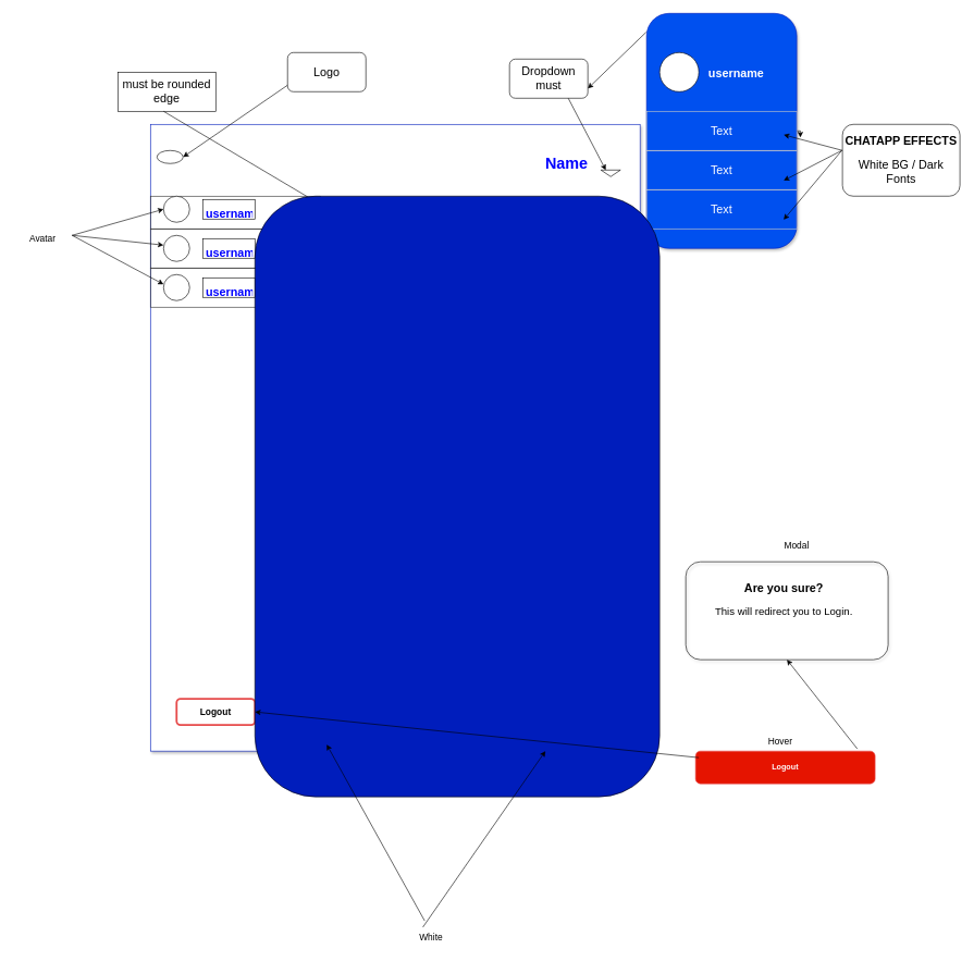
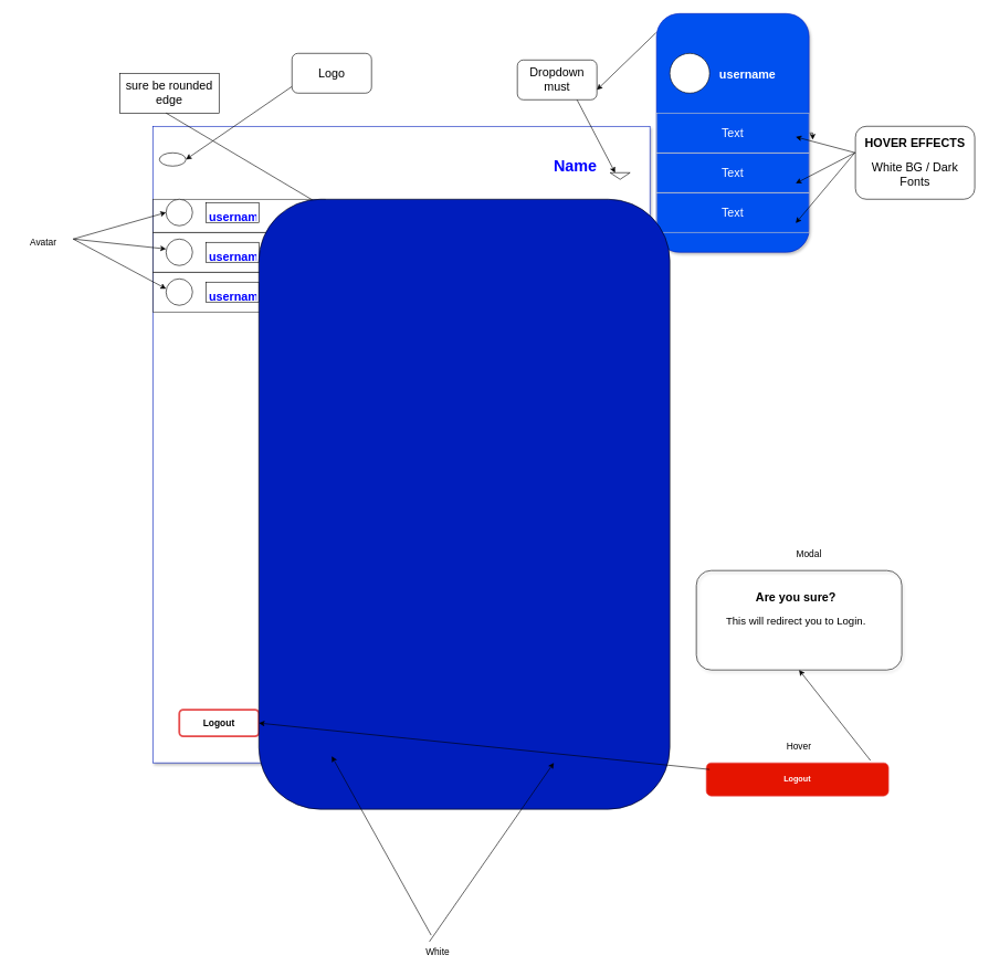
- <mxCell id="16" value="&lt;font style=&quot;font-size: 18px;&quot;&gt;must be rounded edge&lt;/font&gt;" style="rounded=0;whiteSpace=wrap;html=1;strokeColor=default;align=center;verticalAlign=middle;fontFamily=Helvetica;fontSize=12;fontColor=default;fillColor=none;" parent="1" vertex="1"><mxGeometry x="180" y="110" width="150" height="60" as="geometry" /></mxCell>
+ <mxCell id="16" value="&lt;font style=&quot;font-size: 18px;&quot;&gt;sure be rounded edge&lt;/font&gt;" style="rounded=0;whiteSpace=wrap;html=1;strokeColor=default;align=center;verticalAlign=middle;fontFamily=Helvetica;fontSize=12;fontColor=default;fillColor=none;" parent="1" vertex="1"><mxGeometry x="180" y="110" width="150" height="60" as="geometry" /></mxCell>
- <mxCell id="33" value="&lt;b&gt;&lt;font style=&quot;font-size: 18px;&quot;&gt;CHATAPP EFFECTS&lt;br&gt;&lt;/font&gt;&lt;/b&gt;&lt;br&gt;&lt;font style=&quot;font-size: 18px;&quot;&gt;White BG / Dark Fonts&lt;/font&gt;" style="rounded=1;whiteSpace=wrap;html=1;strokeColor=default;align=center;verticalAlign=middle;fontFamily=Helvetica;fontSize=12;fontColor=default;fillColor=none;" parent="1" vertex="1"><mxGeometry x="1290" y="190" width="180" height="110" as="geometry" /></mxCell>
+ <mxCell id="33" value="&lt;b&gt;&lt;font style=&quot;font-size: 18px;&quot;&gt;HOVER EFFECTS&lt;br&gt;&lt;/font&gt;&lt;/b&gt;&lt;br&gt;&lt;font style=&quot;font-size: 18px;&quot;&gt;White BG / Dark Fonts&lt;/font&gt;" style="rounded=1;whiteSpace=wrap;html=1;strokeColor=default;align=center;verticalAlign=middle;fontFamily=Helvetica;fontSize=12;fontColor=default;fillColor=none;" parent="1" vertex="1"><mxGeometry x="1290" y="190" width="180" height="110" as="geometry" /></mxCell>
- <mxCell id="43" value="&lt;font style=&quot;font-size: 14px;&quot;&gt;Hover&lt;/font&gt;" style="text;html=1;strokeColor=none;fillColor=none;align=center;verticalAlign=middle;whiteSpace=wrap;rounded=0;fontSize=12;fontFamily=Helvetica;fontColor=default;" parent="1" vertex="1"><mxGeometry x="1120" y="1120" width="150" height="30" as="geometry" /></mxCell>
+ <mxCell id="43" value="&lt;font style=&quot;font-size: 14px;&quot;&gt;Hover&lt;/font&gt;" style="text;html=1;strokeColor=none;fillColor=none;align=center;verticalAlign=middle;whiteSpace=wrap;rounded=0;fontSize=12;fontFamily=Helvetica;fontColor=default;" parent="1" vertex="1"><mxGeometry x="1130" y="1110" width="150" height="30" as="geometry" /></mxCell>
